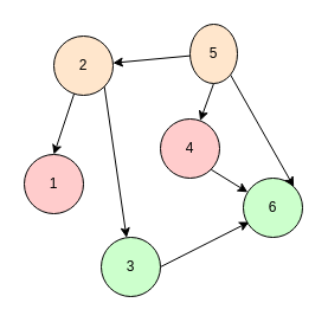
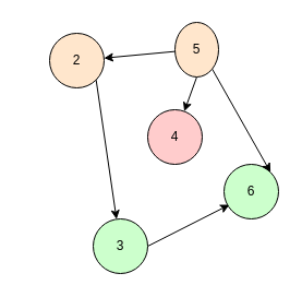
- <mxCell id="2" style="rounded=0;orthogonalLoop=1;jettySize=auto;html=1;entryX=0.5;entryY=0;entryDx=0;entryDy=0;" parent="1" source="4" target="5" edge="1"><mxGeometry relative="1" as="geometry"><mxPoint x="95" y="73" as="sourcePoint" /></mxGeometry></mxCell>
- <mxCell id="8" style="edgeStyle=none;rounded=0;orthogonalLoop=1;jettySize=auto;html=1;exitX=1;exitY=1;exitDx=0;exitDy=0;" parent="1" source="9" target="10" edge="1"><mxGeometry relative="1" as="geometry" /></mxCell>
- <mxCell id="5" value="1" style="ellipse;whiteSpace=wrap;html=1;fillColor=#FFCCCC;" parent="1" vertex="1"><mxGeometry x="20" y="130" width="50" height="50" as="geometry" /></mxCell>
